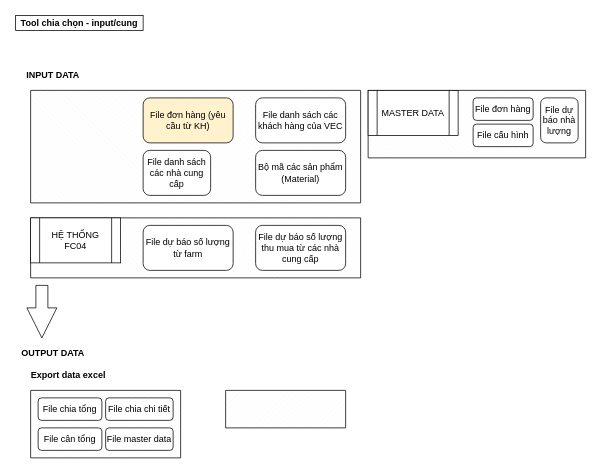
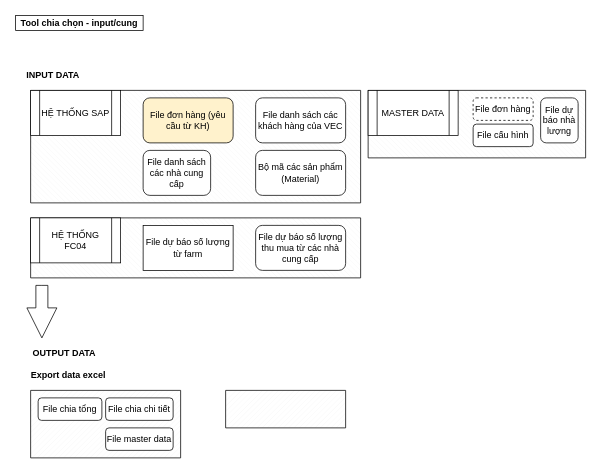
- <mxCell id="24" value="File đơn hàng" style="rounded=1;whiteSpace=wrap;html=1;" vertex="1" parent="1"><mxGeometry x="630" y="130" width="80" height="30" as="geometry" /></mxCell>
+ <mxCell id="24" value="File đơn hàng" style="rounded=1;whiteSpace=wrap;html=1;dashed=1;" vertex="1" parent="1"><mxGeometry x="630" y="130" width="80" height="30" as="geometry" /></mxCell>
+ <mxCell id="16" value="HỆ THỐNG SAP" style="shape=process;whiteSpace=wrap;html=1;backgroundOutline=1;" vertex="1" parent="1"><mxGeometry x="40" y="120" width="120" height="60" as="geometry" /></mxCell>
- <mxCell id="8" value="File dự báo số lượng từ farm" style="rounded=1;whiteSpace=wrap;html=1;" parent="1" vertex="1"><mxGeometry x="190" y="300" width="120" height="60" as="geometry" /></mxCell>
+ <mxCell id="8" value="File dự báo số lượng từ farm" style="whiteSpace=wrap;html=1;rounded=0;" parent="1" vertex="1"><mxGeometry x="190" y="300" width="120" height="60" as="geometry" /></mxCell>
- <mxCell id="18" value="OUTPUT DATA" style="text;html=1;strokeColor=none;fillColor=none;align=center;verticalAlign=middle;whiteSpace=wrap;rounded=0;fontStyle=1" vertex="1" parent="1"><mxGeometry y="460" width="100" height="20" as="geometry" x="20" /></mxCell>
+ <mxCell id="18" value="OUTPUT DATA" style="text;html=1;strokeColor=none;fillColor=none;align=center;verticalAlign=middle;whiteSpace=wrap;rounded=0;fontStyle=1" vertex="1" parent="1"><mxGeometry x="35" y="460" width="100" height="20" as="geometry" /></mxCell>
- <mxCell id="20" value="File cân tổng" style="rounded=1;whiteSpace=wrap;html=1;" vertex="1" parent="1"><mxGeometry x="50" y="570" width="85" height="30" as="geometry" /></mxCell>
